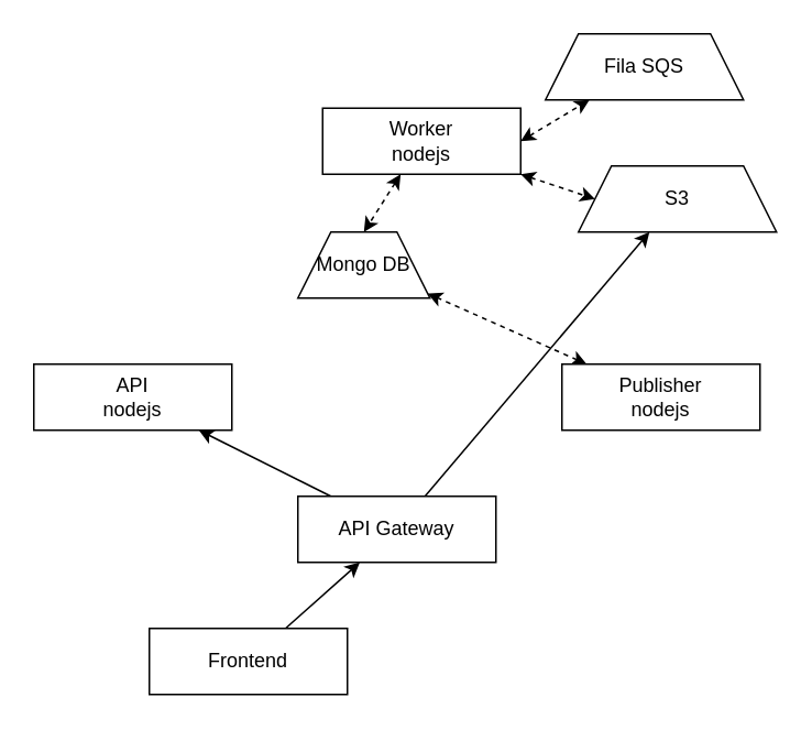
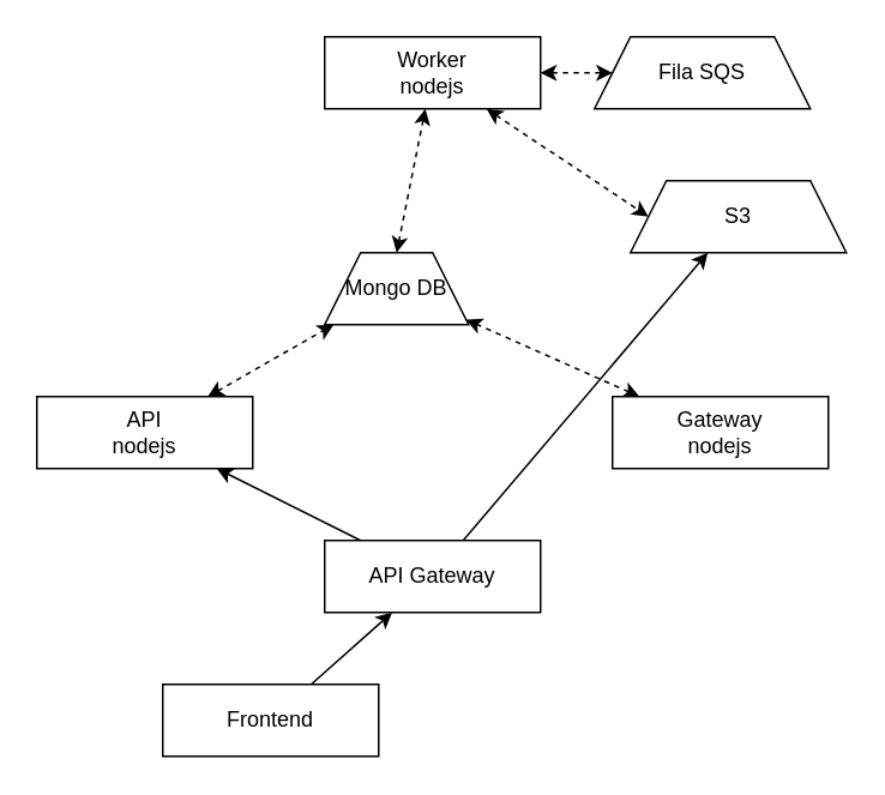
- <mxCell id="13" value="Worker&lt;br&gt;nodejs" style="whiteSpace=wrap;html=1;" vertex="1" parent="1"><mxGeometry x="195" y="65" width="120" height="40" as="geometry" /></mxCell>
+ <mxCell id="13" value="Worker&lt;br&gt;nodejs" style="whiteSpace=wrap;html=1;" vertex="1" parent="1"><mxGeometry x="180" y="20" width="120" height="40" as="geometry" /></mxCell>
+ <mxCell id="7" value="" style="edgeStyle=none;html=1;startArrow=classic;startFill=1;dashed=1;" edge="1" parent="1" source="8" target="9"><mxGeometry relative="1" as="geometry" /></mxCell>
- <mxCell id="16" value="Publisher&lt;br&gt;nodejs" style="whiteSpace=wrap;html=1;" vertex="1" parent="1"><mxGeometry x="340" y="220" width="120" height="40" as="geometry" /></mxCell>
+ <mxCell id="16" value="Gateway&lt;br&gt;nodejs" style="whiteSpace=wrap;html=1;" vertex="1" parent="1"><mxGeometry x="340" y="220" width="120" height="40" as="geometry" /></mxCell>
